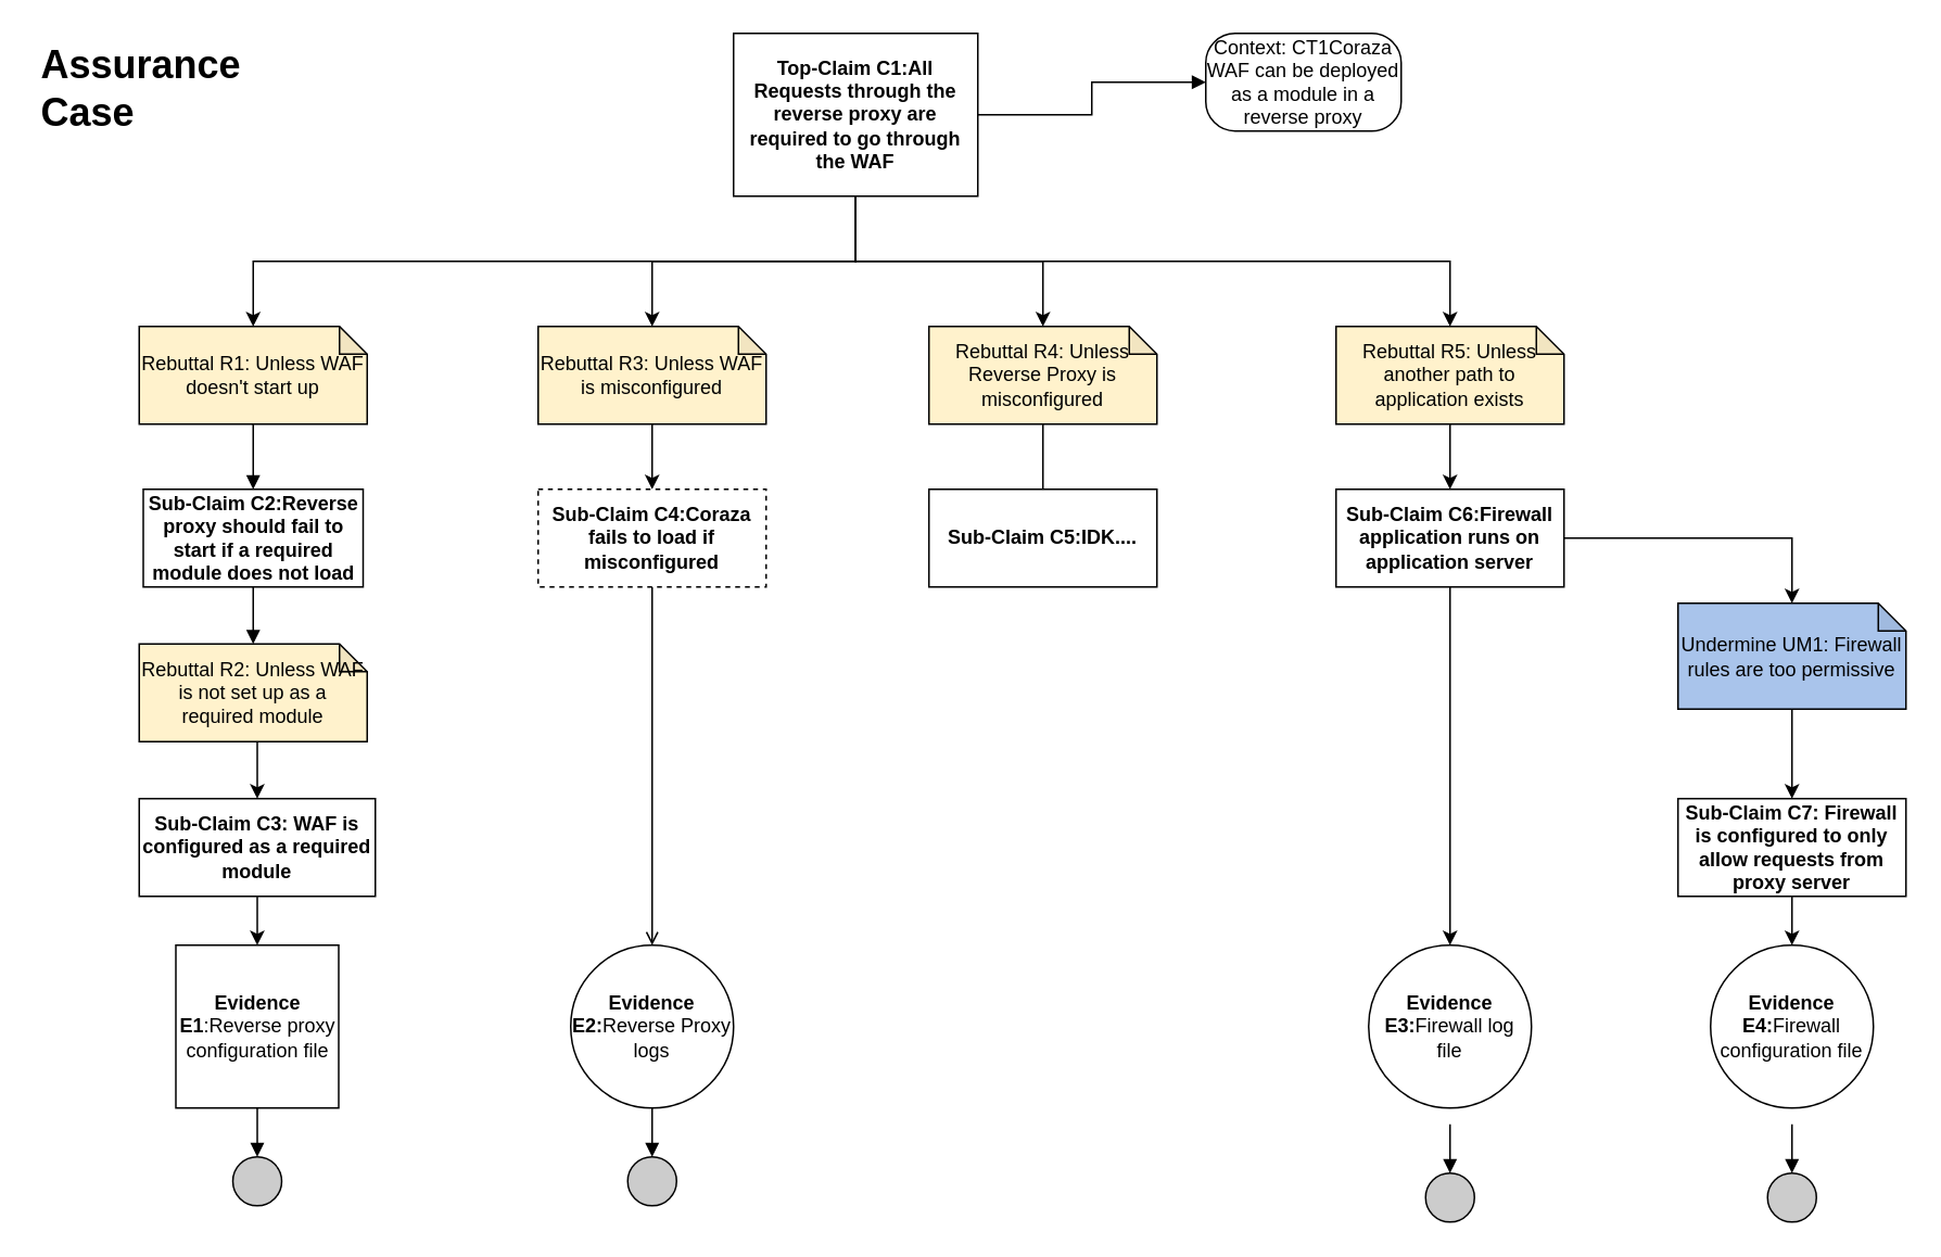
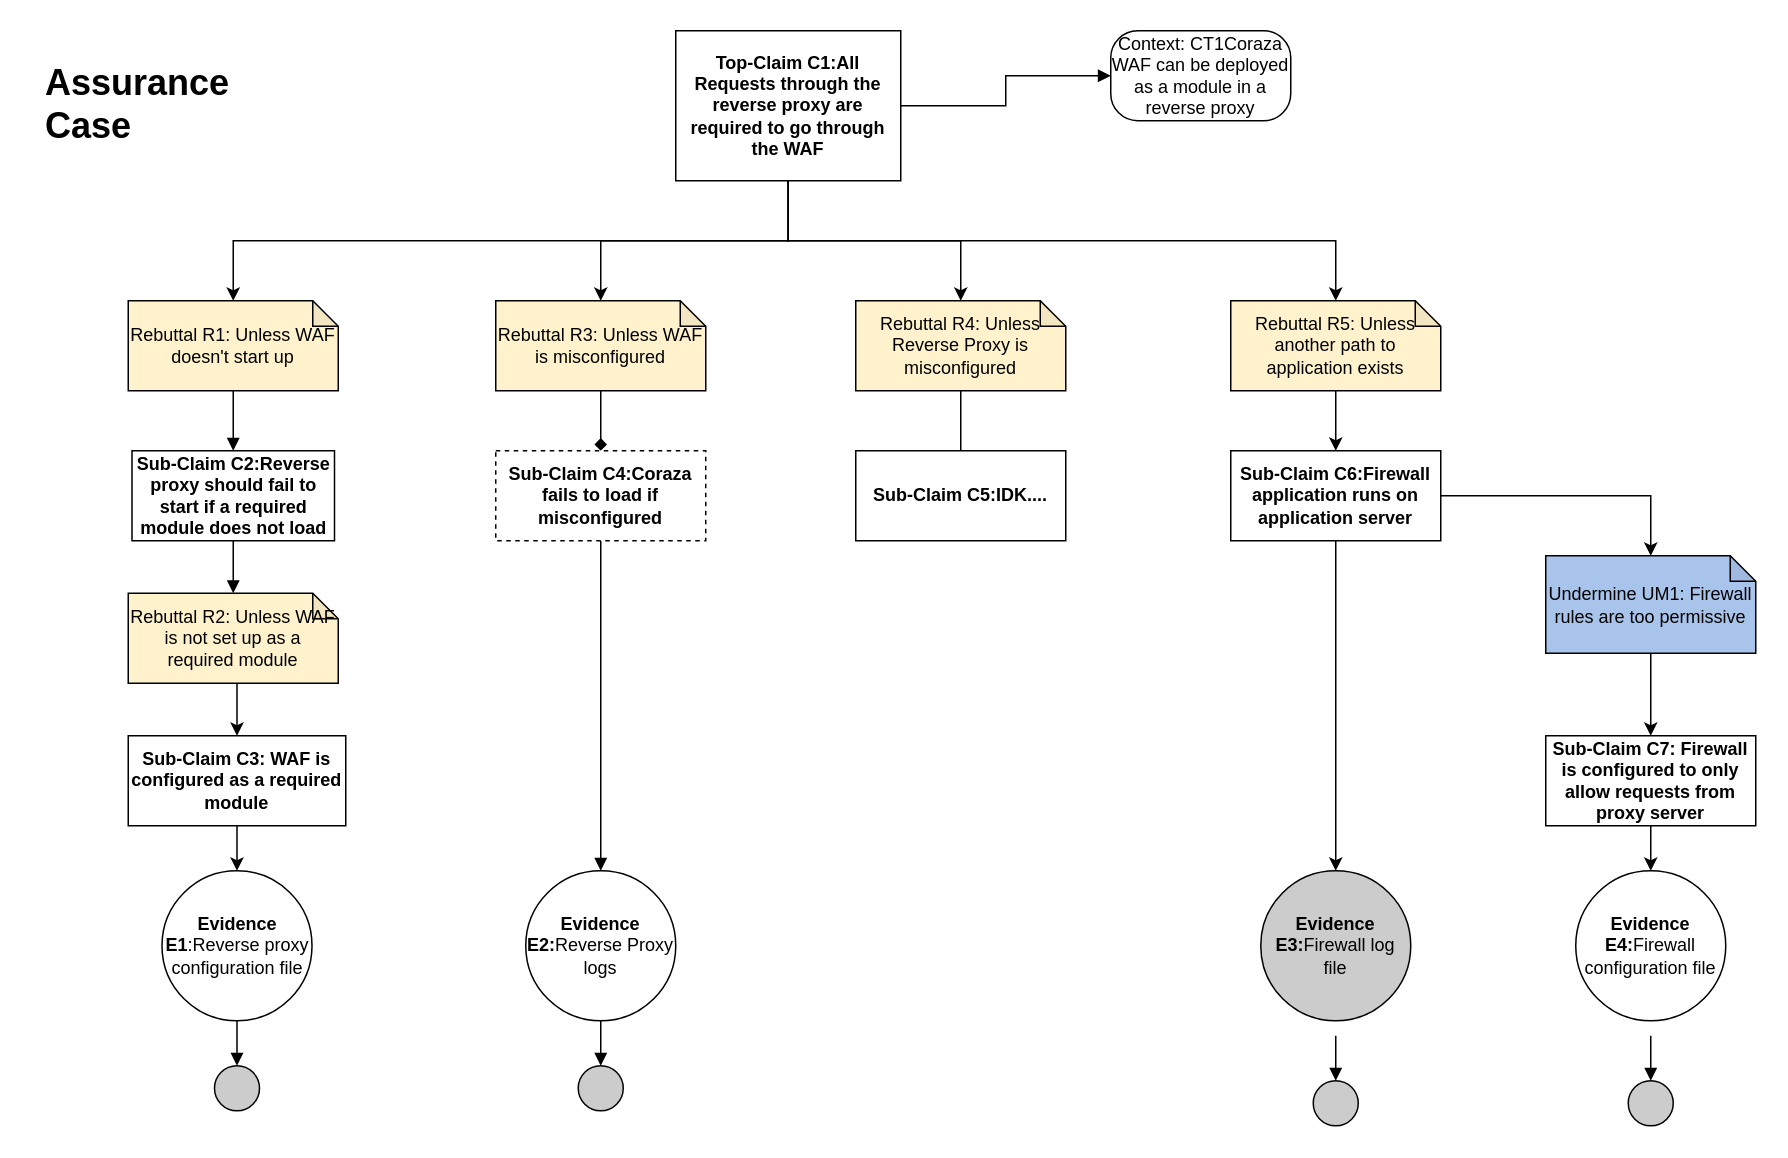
- <mxCell id="2" value="&lt;h1&gt;Assurance Case&lt;/h1&gt;" style="text;html=1;strokeColor=none;fillColor=none;spacing=5;spacingTop=-20;whiteSpace=wrap;overflow=hidden;rounded=0;" parent="1" vertex="1"><mxGeometry x="20" y="20" width="190" height="150" as="geometry" /></mxCell>
+ <mxCell id="2" value="&lt;h1&gt;Assurance Case&lt;/h1&gt;" style="text;html=1;strokeColor=none;fillColor=none;spacing=5;spacingTop=-20;whiteSpace=wrap;overflow=hidden;rounded=0;" parent="1" vertex="1"><mxGeometry x="25" y="35" width="190" height="150" as="geometry" /></mxCell>
- <mxCell id="23" style="edgeStyle=orthogonalEdgeStyle;rounded=0;orthogonalLoop=1;jettySize=auto;html=1;exitX=0.5;exitY=1;exitDx=0;exitDy=0;exitPerimeter=0;entryX=0.5;entryY=0;entryDx=0;entryDy=0;" edge="1" parent="1" source="24" target="25"><mxGeometry relative="1" as="geometry" /></mxCell>
+ <mxCell id="23" style="edgeStyle=orthogonalEdgeStyle;rounded=0;orthogonalLoop=1;jettySize=auto;html=1;exitX=0.5;exitY=1;exitDx=0;exitDy=0;exitPerimeter=0;entryX=0.5;entryY=0;entryDx=0;entryDy=0;endArrow=diamond;" edge="1" parent="1" source="24" target="25"><mxGeometry relative="1" as="geometry" /></mxCell>
- <mxCell id="13" style="edgeStyle=orthogonalEdgeStyle;curved=1;rounded=0;orthogonalLoop=1;jettySize=auto;html=1;entryX=0.5;entryY=0;entryDx=0;entryDy=0;endArrow=open;endFill=1;exitX=0.5;exitY=1;exitDx=0;exitDy=0;" parent="1" source="25" target="17" edge="1"><mxGeometry relative="1" as="geometry"><mxPoint x="305" y="540" as="sourcePoint" /></mxGeometry></mxCell>
+ <mxCell id="13" style="edgeStyle=orthogonalEdgeStyle;curved=1;rounded=0;orthogonalLoop=1;jettySize=auto;html=1;entryX=0.5;entryY=0;entryDx=0;entryDy=0;endArrow=block;endFill=1;exitX=0.5;exitY=1;exitDx=0;exitDy=0;" parent="1" source="25" target="17" edge="1"><mxGeometry relative="1" as="geometry"><mxPoint x="305" y="540" as="sourcePoint" /></mxGeometry></mxCell>
- <mxCell id="15" value="&lt;b&gt;Evidence E1&lt;/b&gt;:Reverse proxy configuration file" style="whiteSpace=wrap;html=1;aspect=fixed;fillColor=#ffffff;rounded=0;" parent="1" vertex="1"><mxGeometry x="107.5" y="580" width="100" height="100" as="geometry" /></mxCell>
+ <mxCell id="15" value="&lt;b&gt;Evidence E1&lt;/b&gt;:Reverse proxy configuration file" style="ellipse;whiteSpace=wrap;html=1;aspect=fixed;fillColor=#ffffff;rounded=0;" parent="1" vertex="1"><mxGeometry x="107.5" y="580" width="100" height="100" as="geometry" /></mxCell>
- <mxCell id="36" value="&lt;b&gt;Evidence E3:&lt;/b&gt;Firewall log file" style="ellipse;whiteSpace=wrap;html=1;aspect=fixed;fillColor=#ffffff;rounded=0;" vertex="1" parent="1"><mxGeometry x="840" y="580" width="100" height="100" as="geometry" /></mxCell>
+ <mxCell id="36" value="&lt;b&gt;Evidence E3:&lt;/b&gt;Firewall log file" style="ellipse;whiteSpace=wrap;html=1;aspect=fixed;fillColor=#cccccc;rounded=0;" vertex="1" parent="1"><mxGeometry x="840" y="580" width="100" height="100" as="geometry" /></mxCell>
